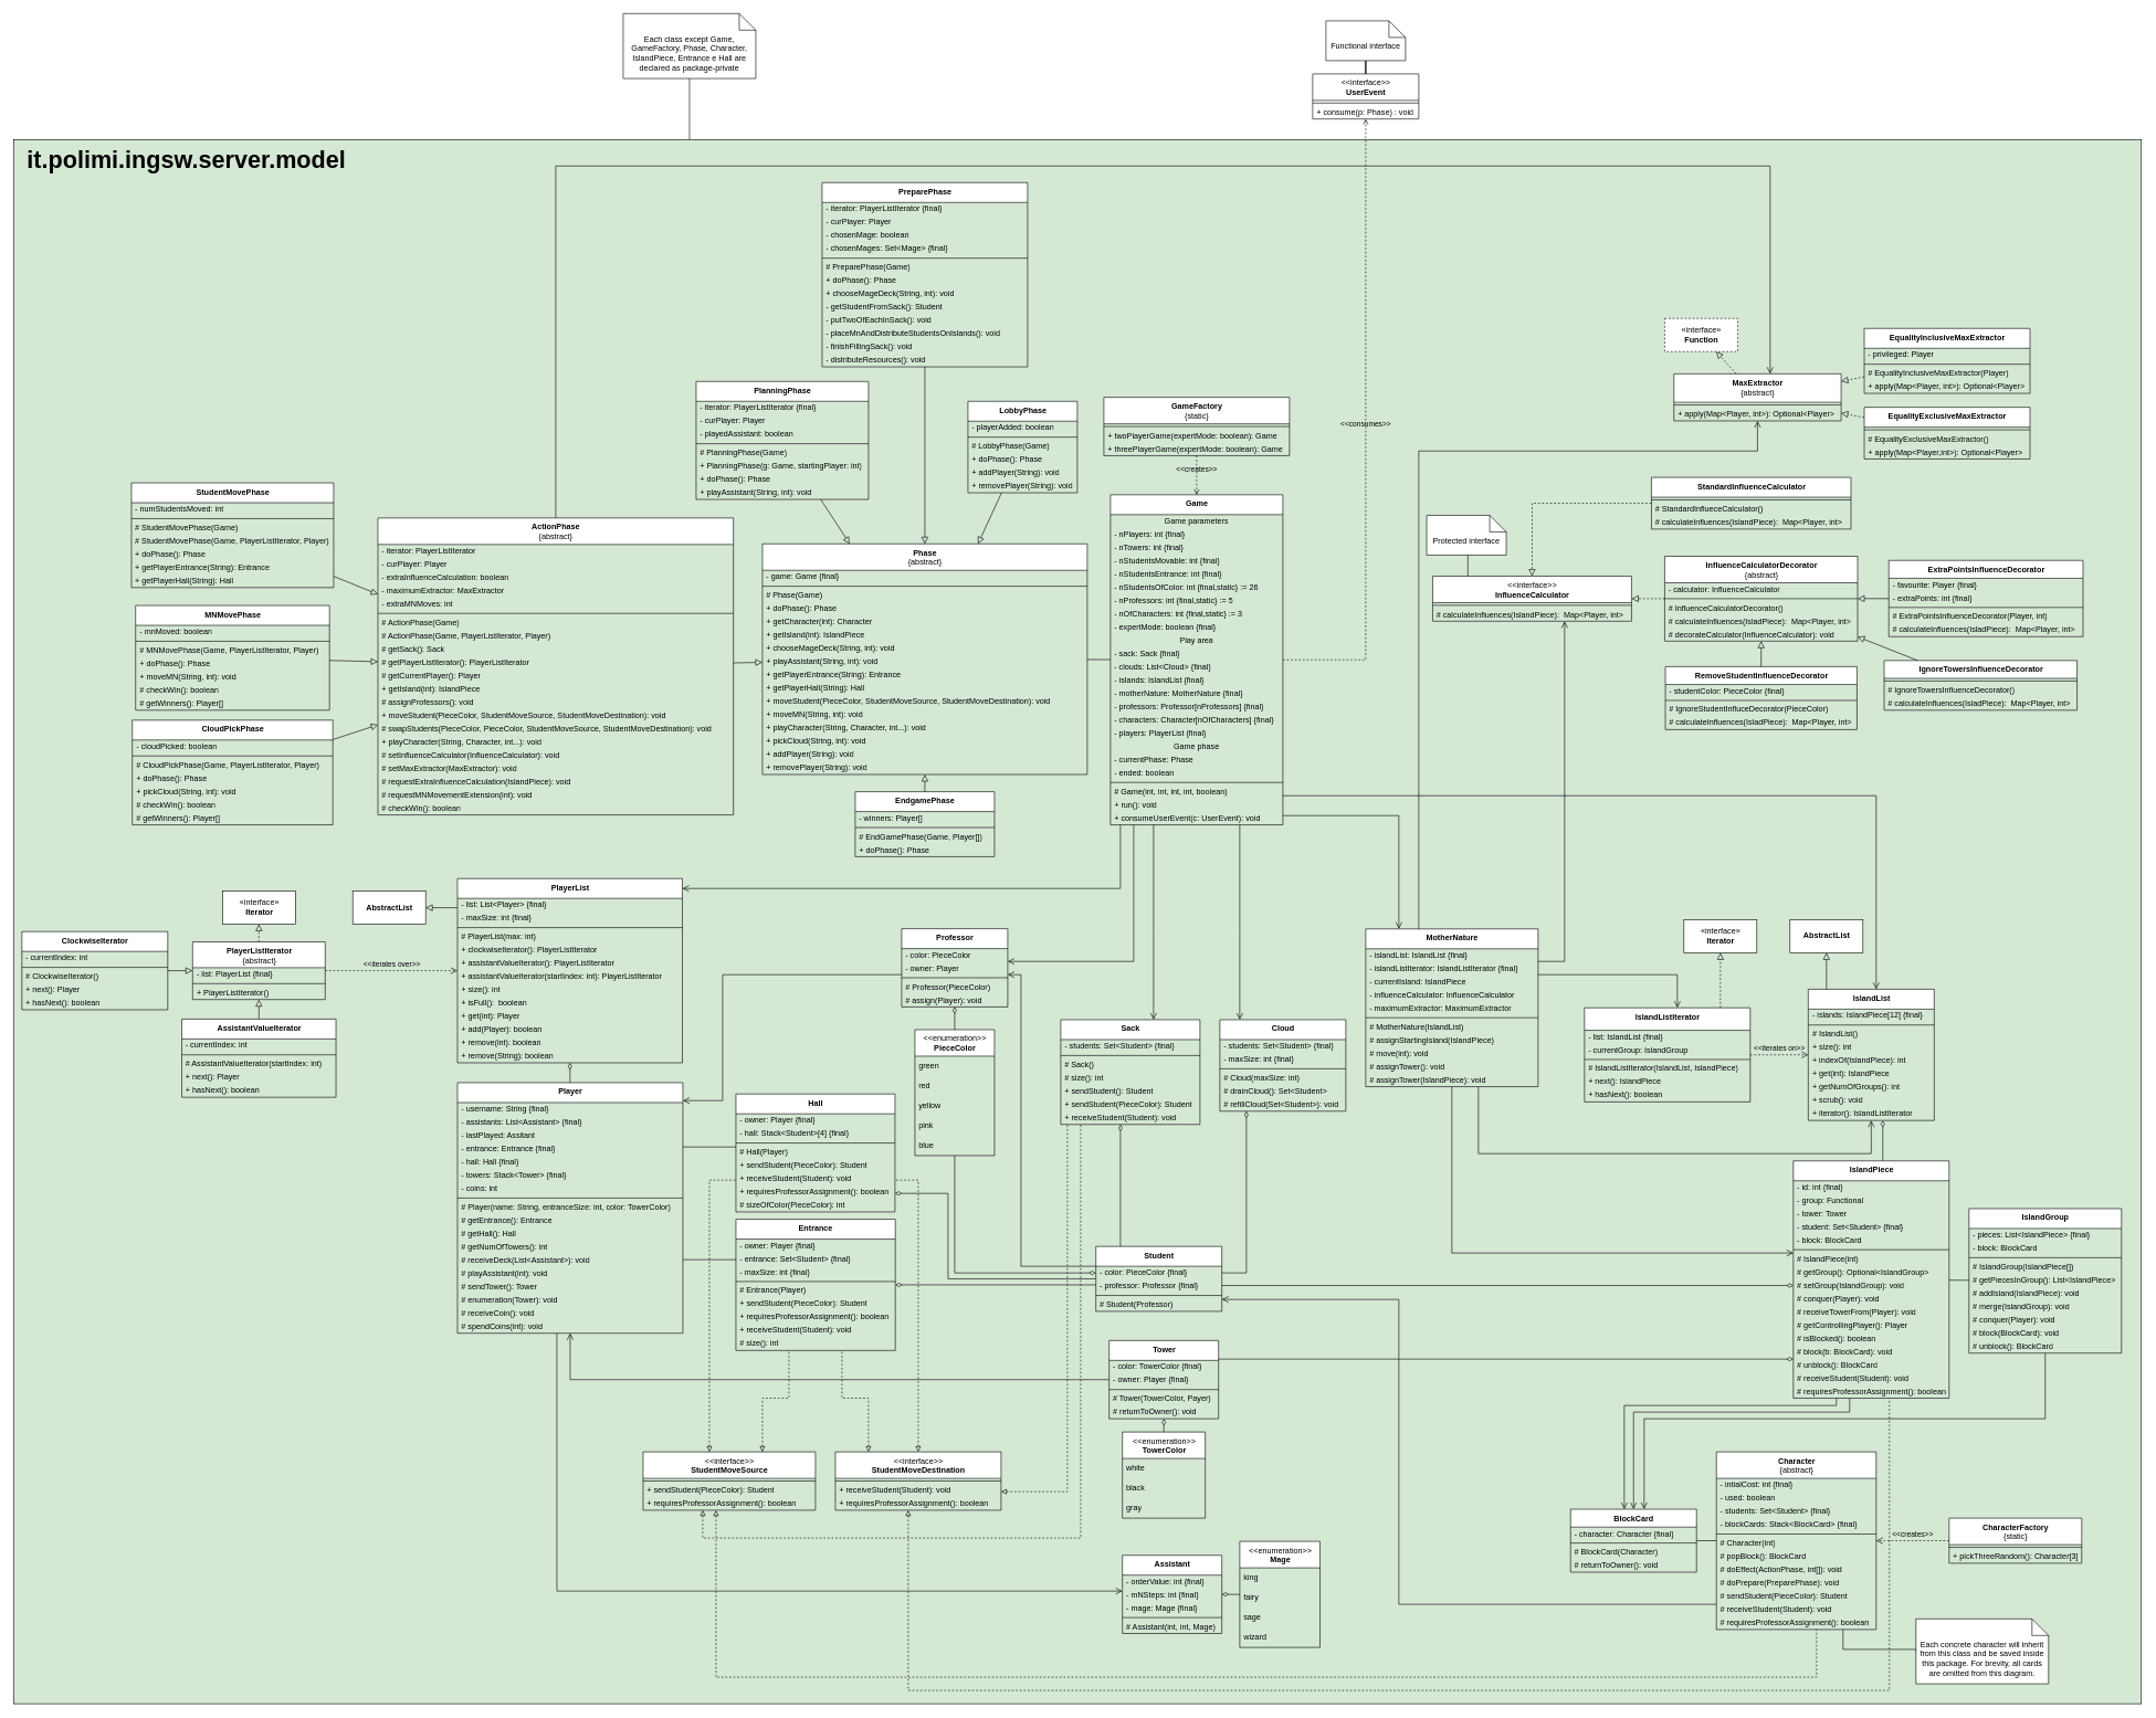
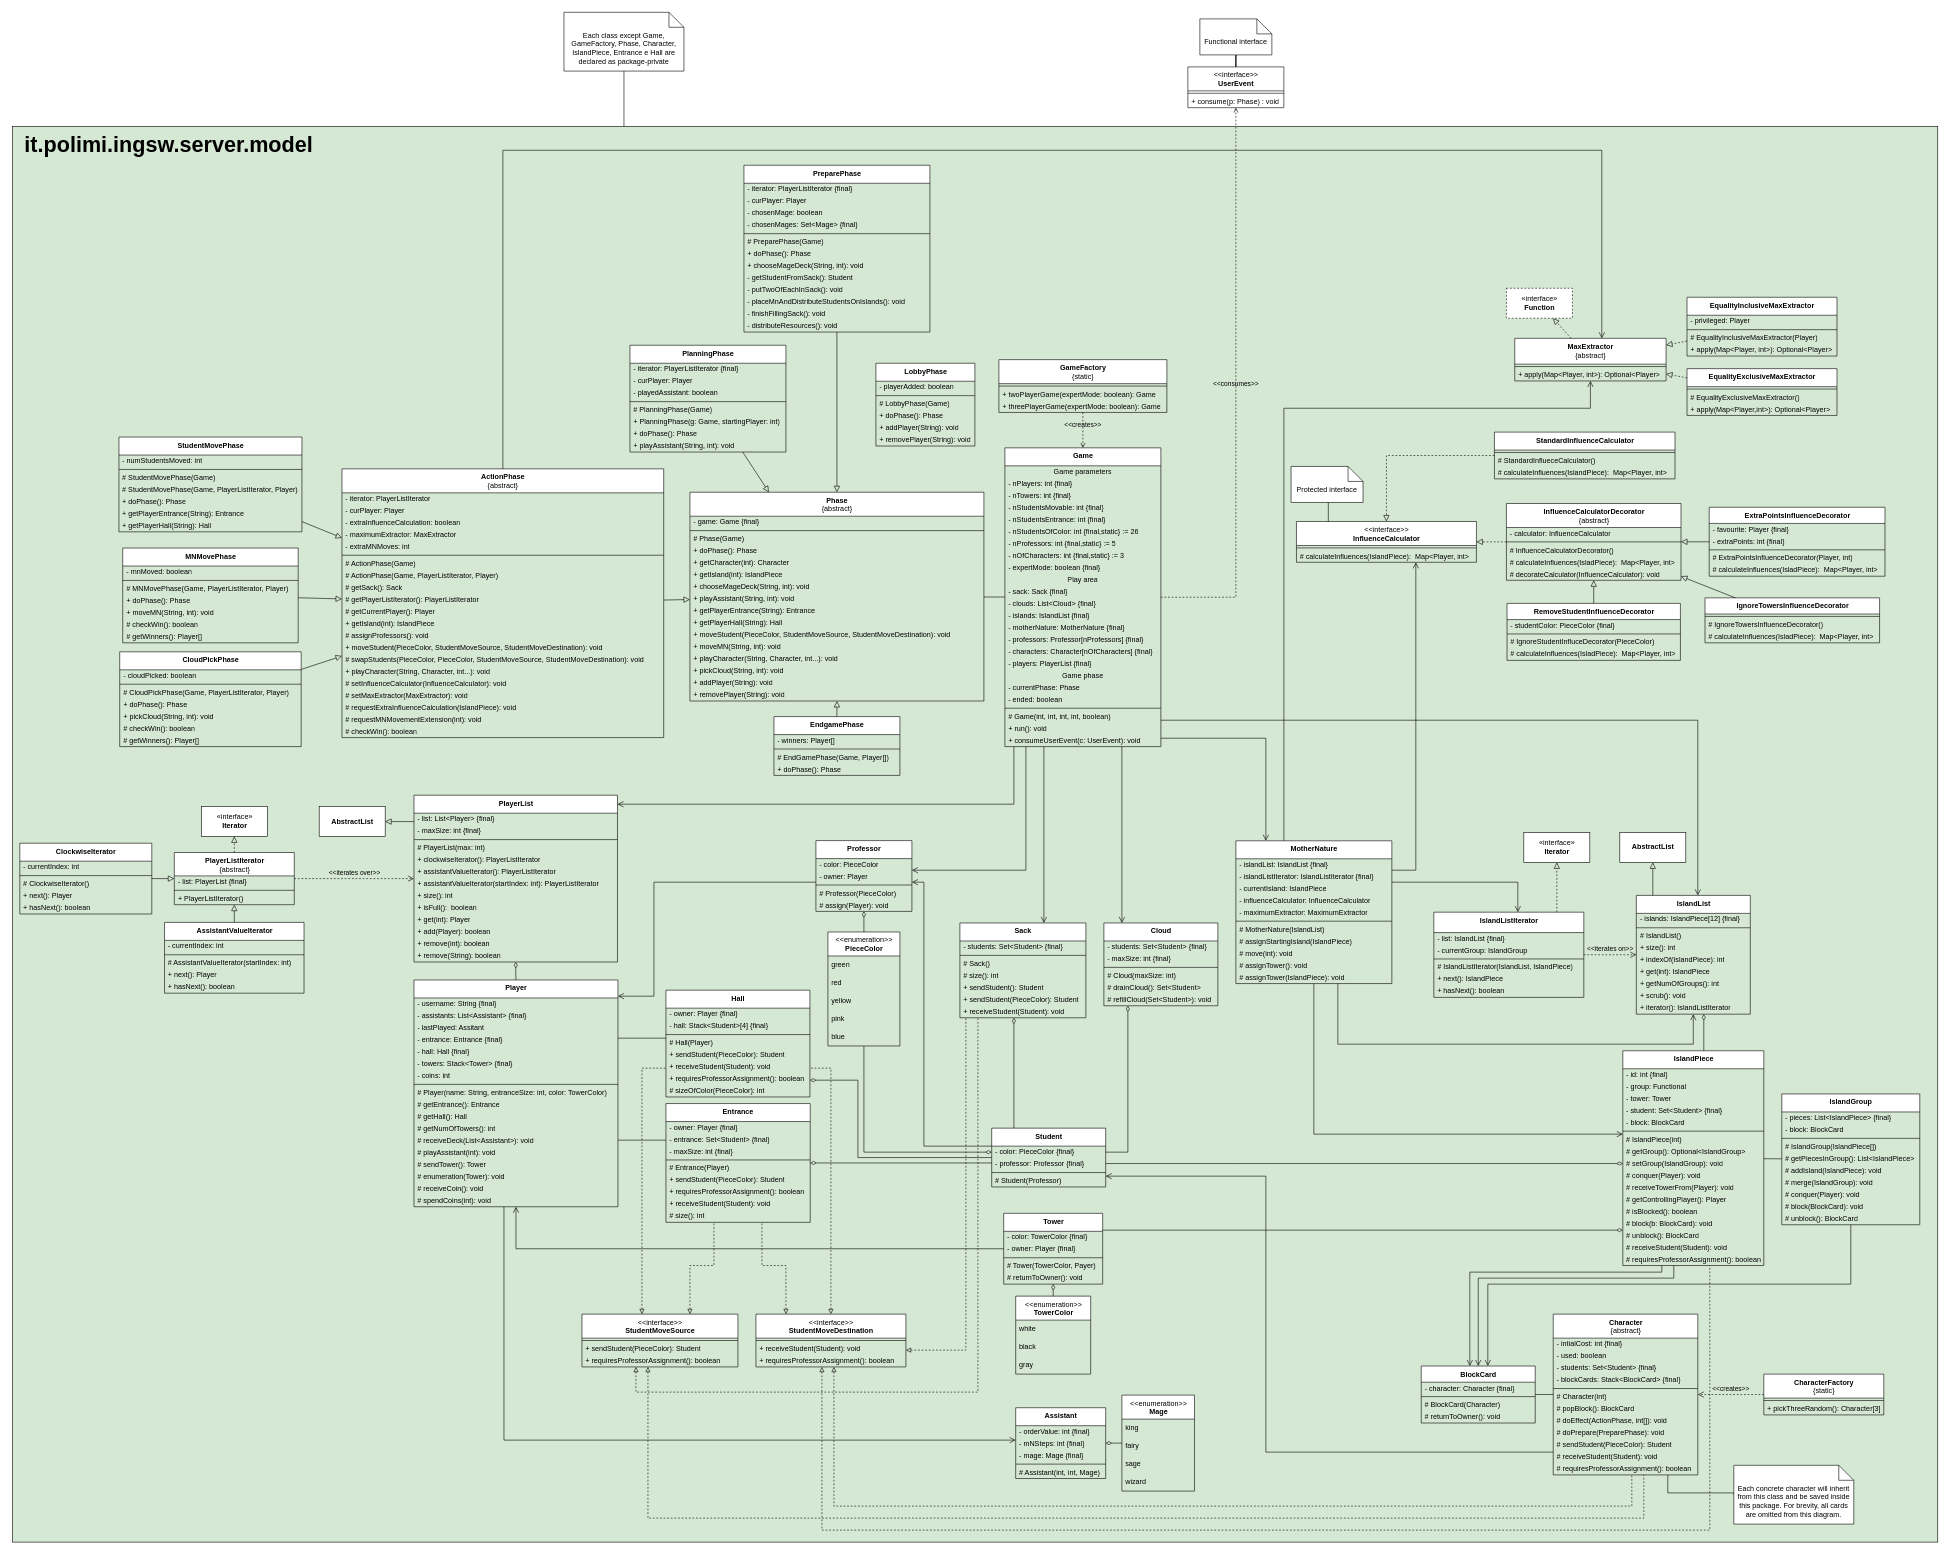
- <mxCell id="264" value="" style="endArrow=block;html=1;rounded=0;align=center;verticalAlign=bottom;endFill=0;labelBackgroundColor=none;endSize=8;" parent="1" source="208" target="152" edge="1"><mxGeometry relative="1" as="geometry"><mxPoint x="1247.886" y="788" as="sourcePoint" /><mxPoint x="1369" y="933.148" as="targetPoint" /></mxGeometry></mxCell>
+ <mxCell id="433" value="" style="endArrow=none;startArrow=block;endFill=0;startFill=0;endSize=8;html=1;verticalAlign=bottom;dashed=1;labelBackgroundColor=none;rounded=0;edgeStyle=orthogonalEdgeStyle;" parent="1" source="369" target="124" edge="1"><mxGeometry width="160" relative="1" as="geometry"><mxPoint x="1397.764" y="2200" as="sourcePoint" /><mxPoint x="1670.4" y="1706" as="targetPoint" /><Array as="points"><mxPoint x="1389" y="2510" /><mxPoint x="2719" y="2510" /></Array></mxGeometry></mxCell>
